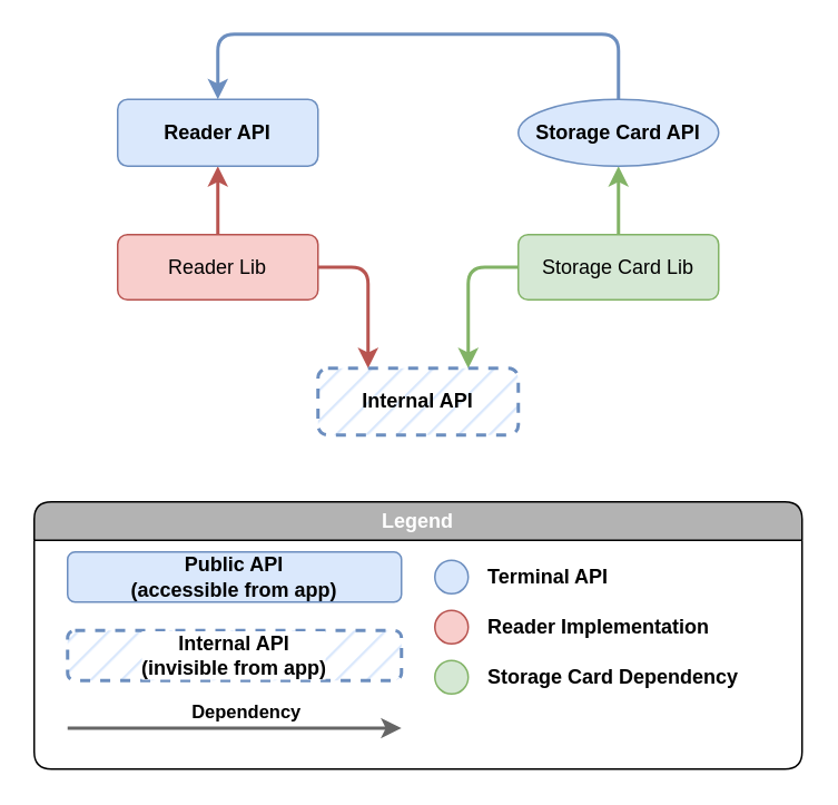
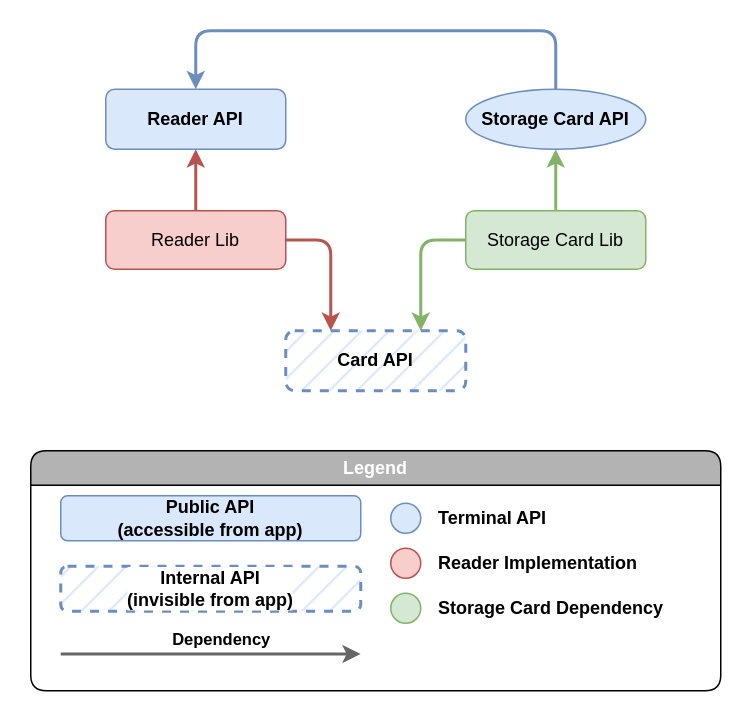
- <mxCell id="10" value="Internal API" style="rounded=1;whiteSpace=wrap;html=1;fillColor=#dae8fc;strokeColor=#6c8ebf;fontStyle=1;dashed=1;strokeWidth=2;fillStyle=hatch;" parent="1" vertex="1"><mxGeometry x="190" y="220" width="120" height="40" as="geometry" /></mxCell>
+ <mxCell id="10" value="Card API" style="rounded=1;whiteSpace=wrap;html=1;fillColor=#dae8fc;strokeColor=#6c8ebf;fontStyle=1;dashed=1;strokeWidth=2;fillStyle=hatch;" parent="1" vertex="1"><mxGeometry x="190" y="220" width="120" height="40" as="geometry" /></mxCell>
